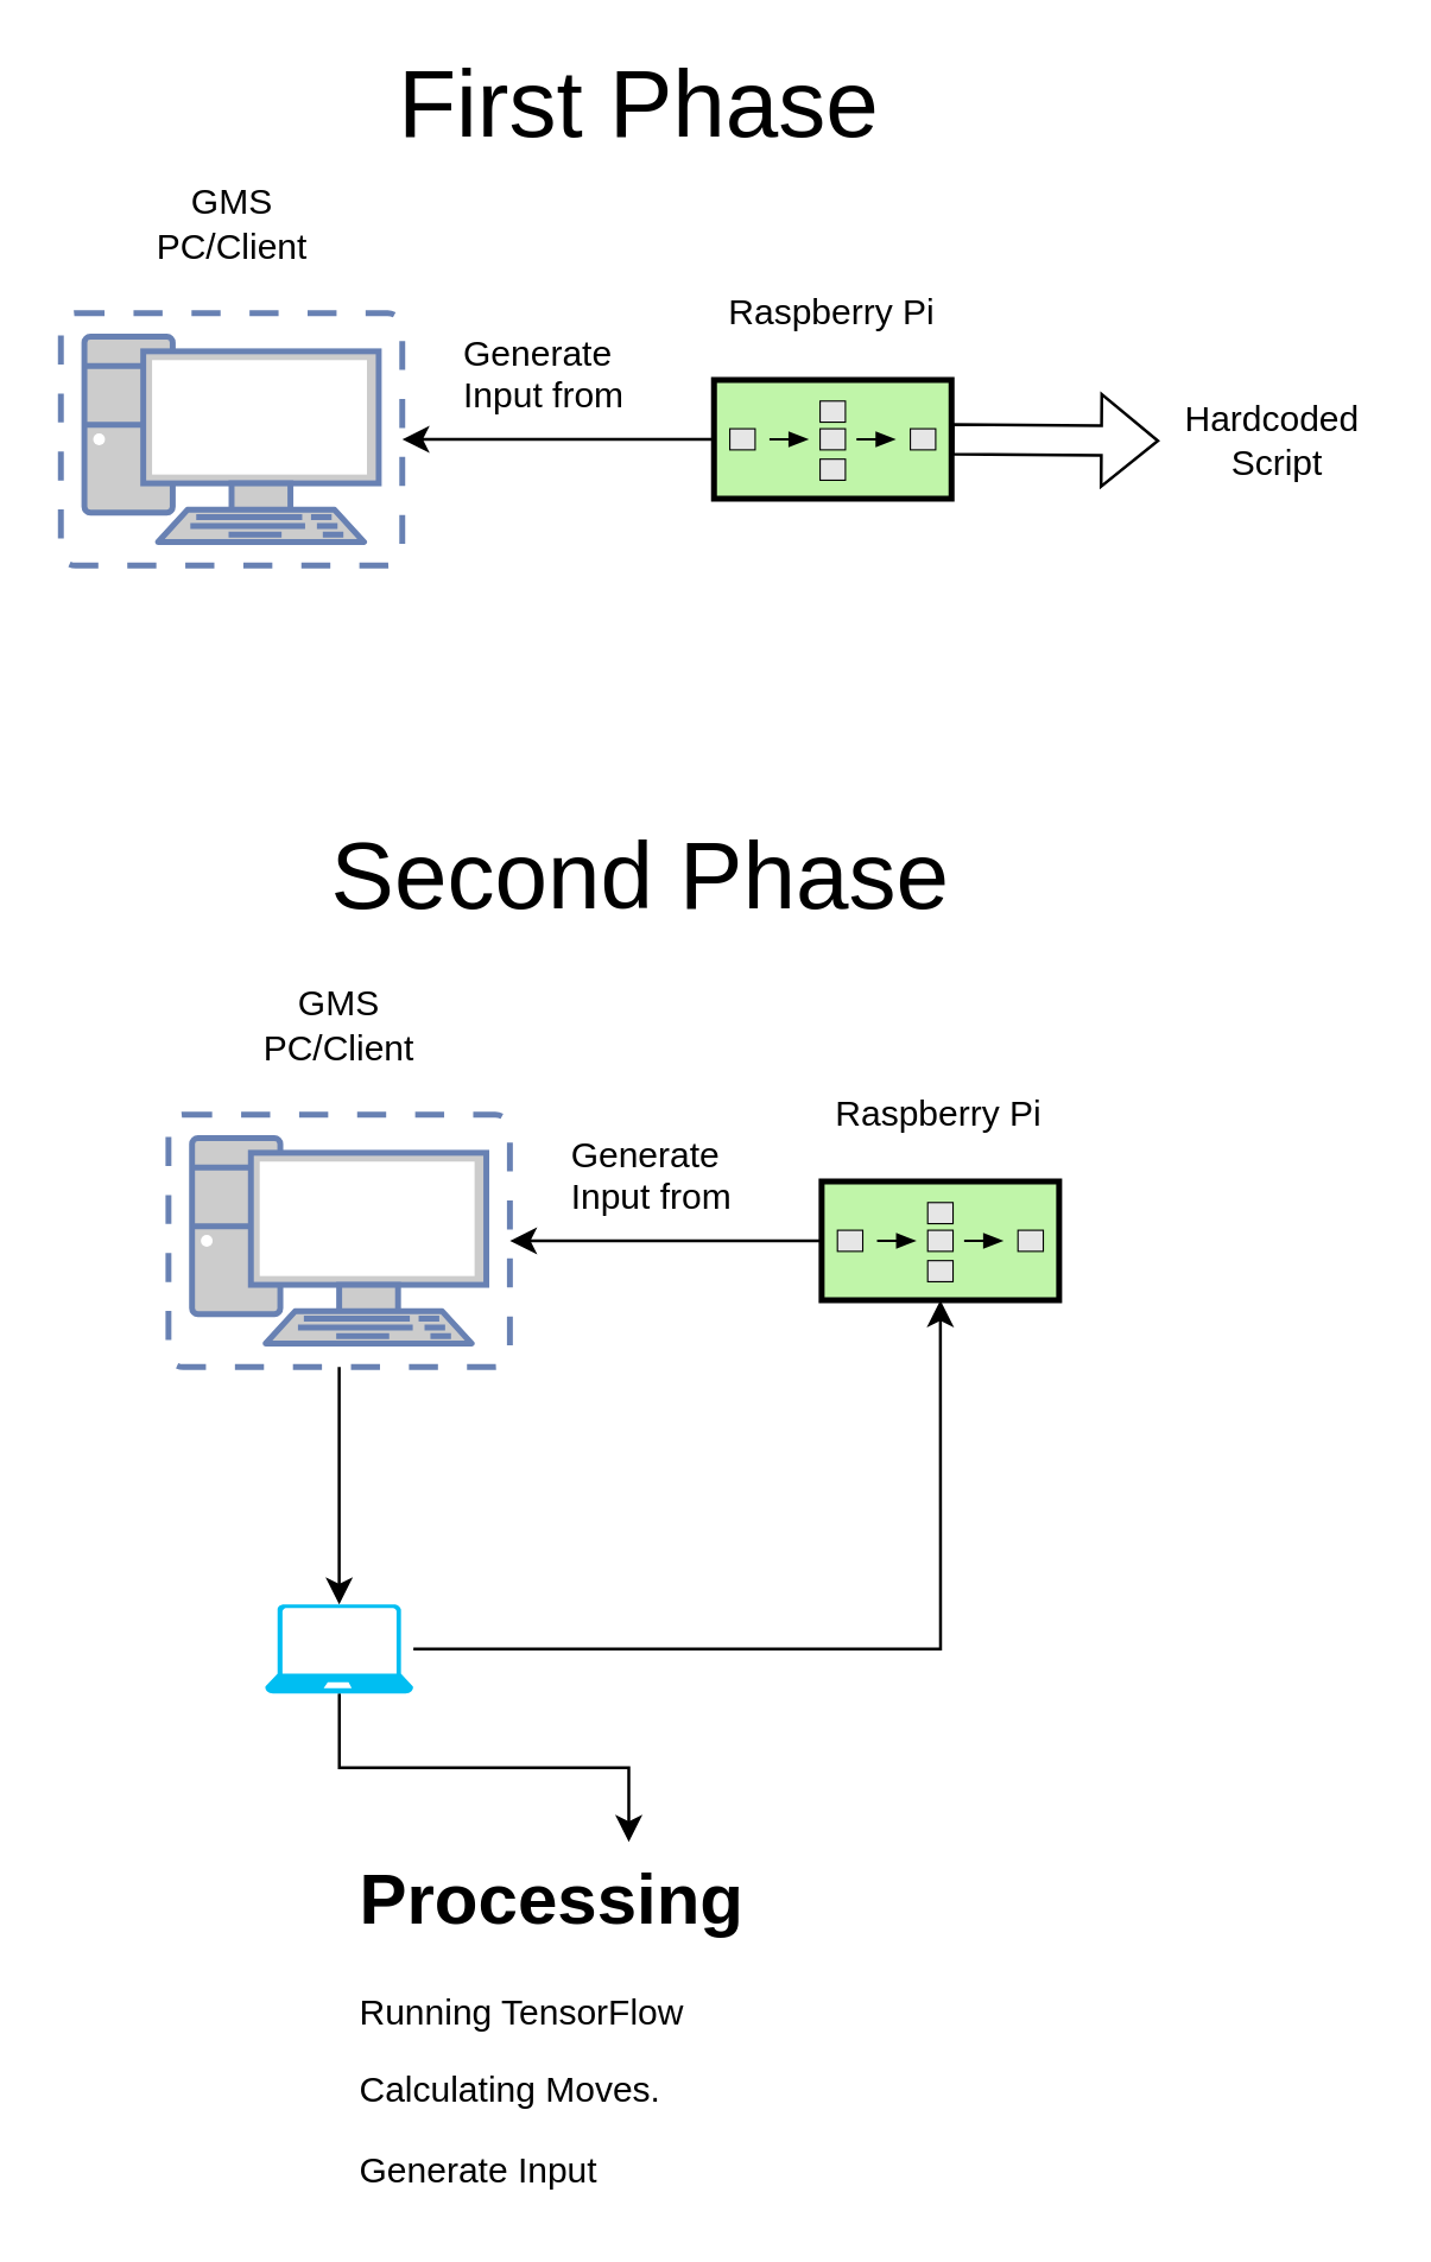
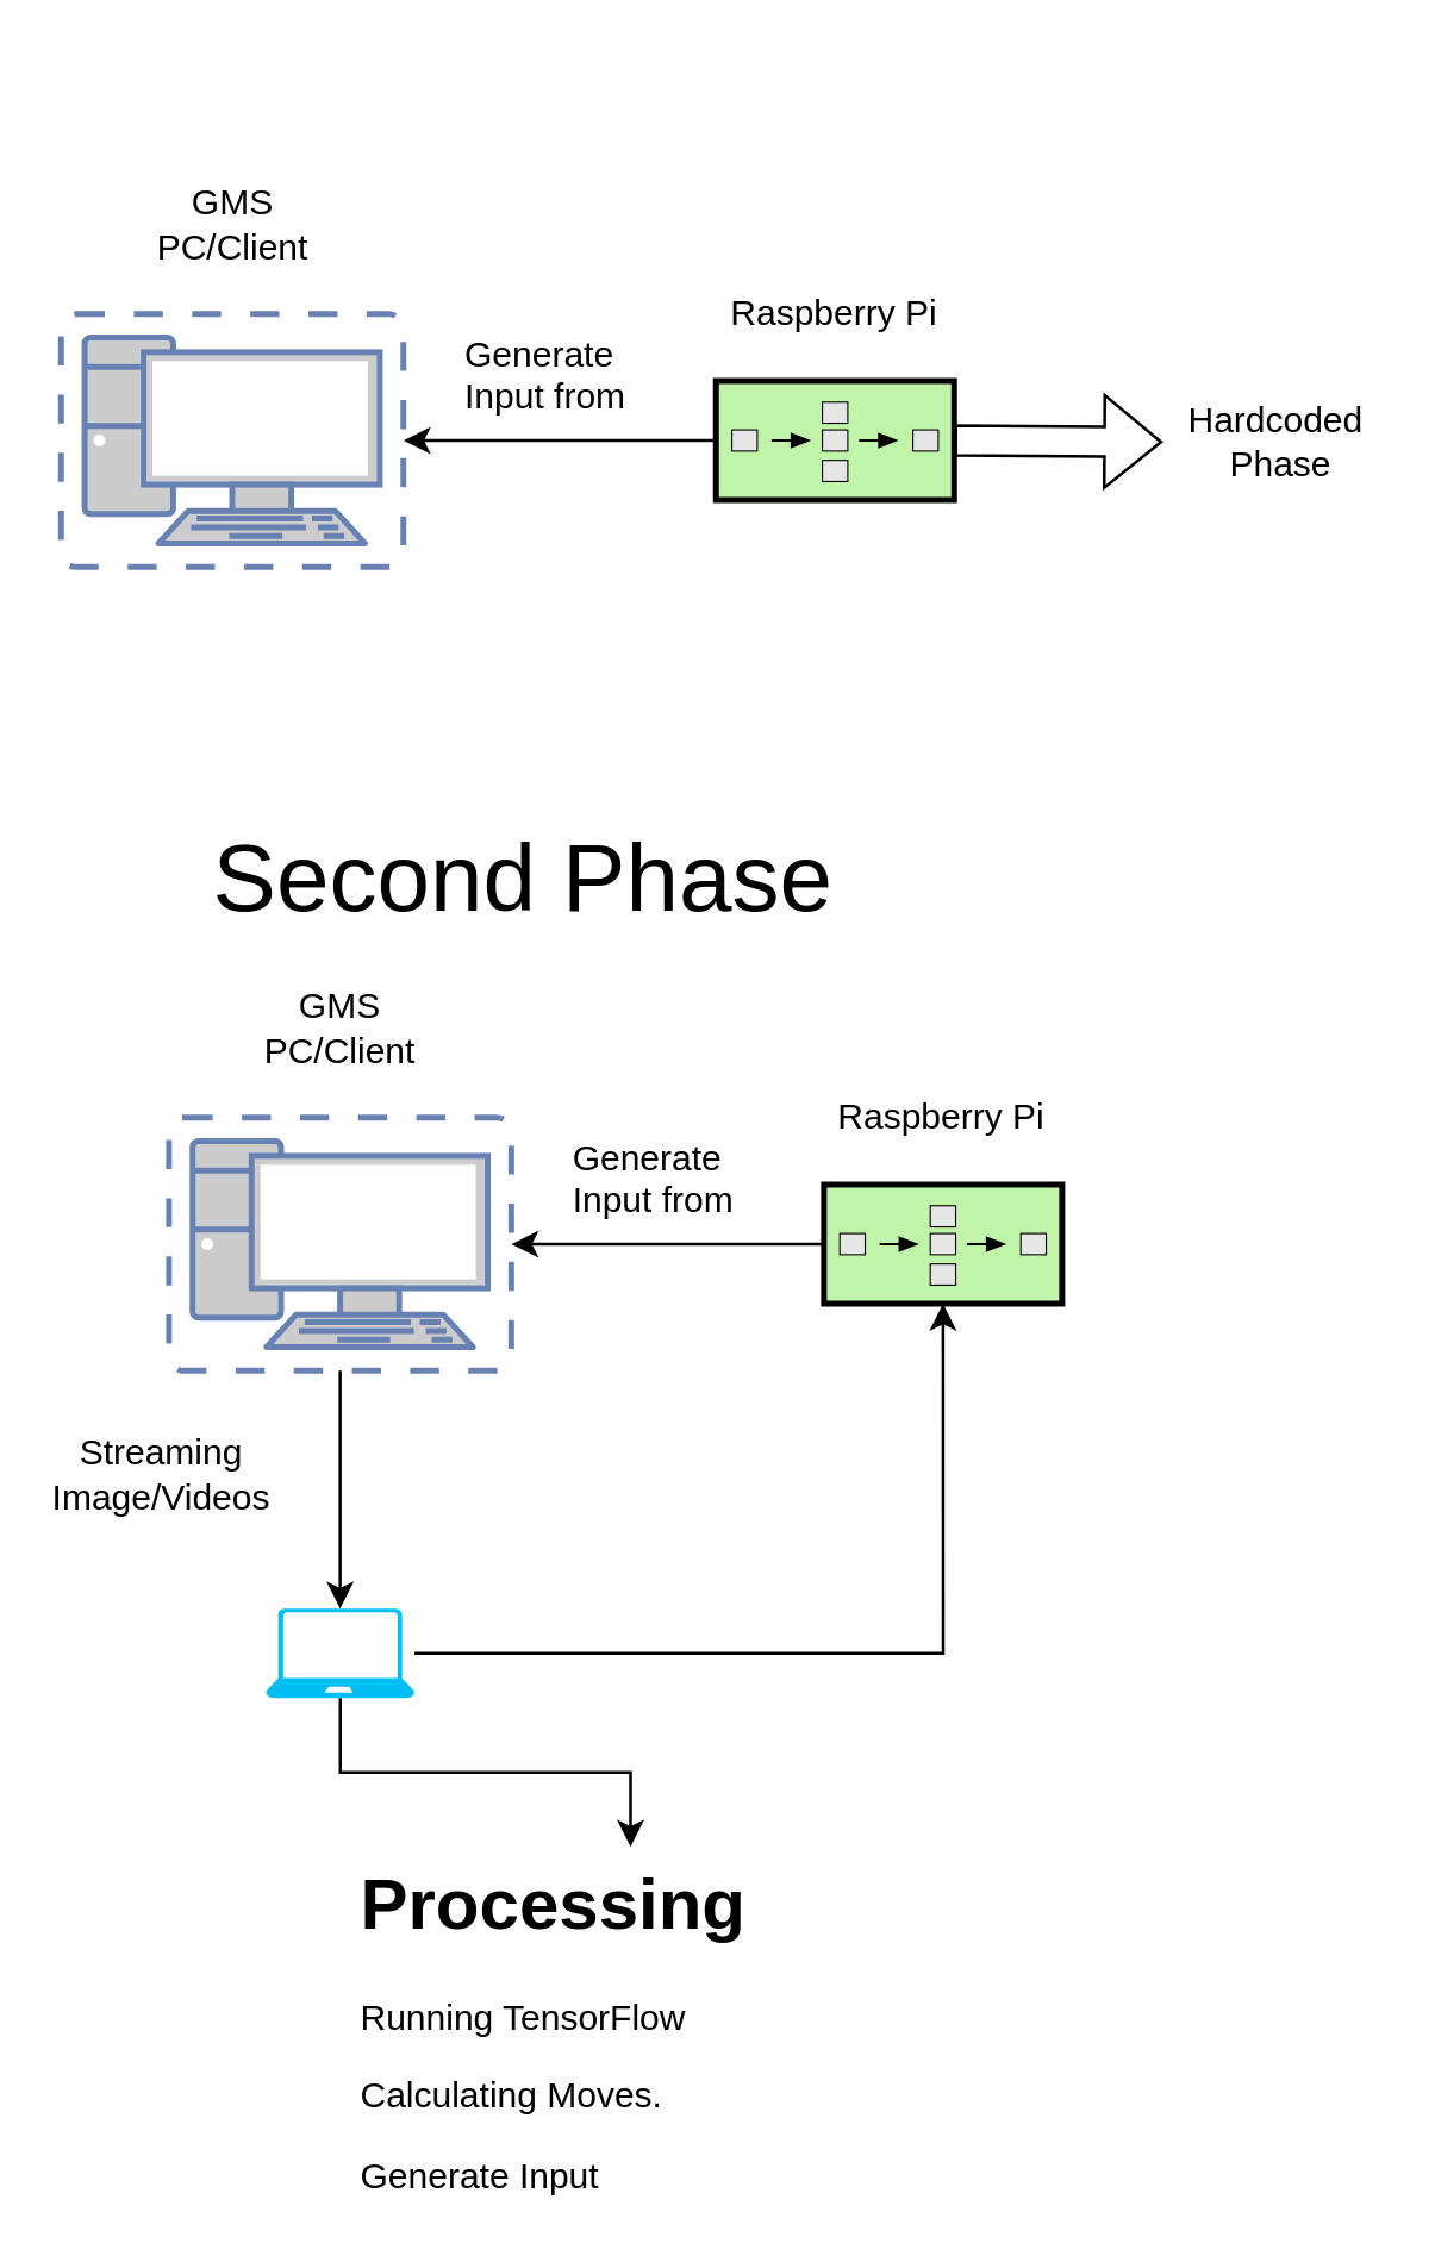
- <mxCell id="10" value="&lt;font style=&quot;font-size: 32px;&quot;&gt;First Phase&lt;/font&gt;" style="text;html=1;strokeColor=none;fillColor=none;align=center;verticalAlign=middle;whiteSpace=wrap;rounded=0;" vertex="1" parent="1"><mxGeometry x="115" y="20" width="200" height="30" as="geometry" /></mxCell>
- <mxCell id="9" value="Hardcoded&amp;nbsp;&lt;br&gt;Script" style="text;html=1;strokeColor=none;fillColor=none;align=center;verticalAlign=middle;whiteSpace=wrap;rounded=0;" vertex="1" parent="1"><mxGeometry x="400" y="132.5" width="60" height="30" as="geometry" /></mxCell>
+ <mxCell id="9" value="Hardcoded&amp;nbsp;&lt;br&gt;Phase" style="text;html=1;strokeColor=none;fillColor=none;align=center;verticalAlign=middle;whiteSpace=wrap;rounded=0;" vertex="1" parent="1"><mxGeometry x="400" y="132.5" width="60" height="30" as="geometry" /></mxCell>
- <mxCell id="11" value="&lt;font style=&quot;font-size: 32px;&quot;&gt;Second Phase&lt;/font&gt;" style="text;html=1;strokeColor=none;fillColor=none;align=center;verticalAlign=middle;whiteSpace=wrap;rounded=0;" vertex="1" parent="1"><mxGeometry x="89" y="280" width="252.5" height="30" as="geometry" /></mxCell>
+ <mxCell id="11" value="&lt;font style=&quot;font-size: 32px;&quot;&gt;Second Phase&lt;/font&gt;" style="text;html=1;strokeColor=none;fillColor=none;align=center;verticalAlign=middle;whiteSpace=wrap;rounded=0;" vertex="1" parent="1"><mxGeometry x="49" y="280" width="252.5" height="30" as="geometry" /></mxCell>
+ <mxCell id="22" value="Streaming&lt;br&gt;Image/Videos" style="text;html=1;strokeColor=none;fillColor=none;align=center;verticalAlign=middle;whiteSpace=wrap;rounded=0;fontSize=12;" vertex="1" parent="1"><mxGeometry x="23.75" y="480" width="60" height="30" as="geometry" /></mxCell>
